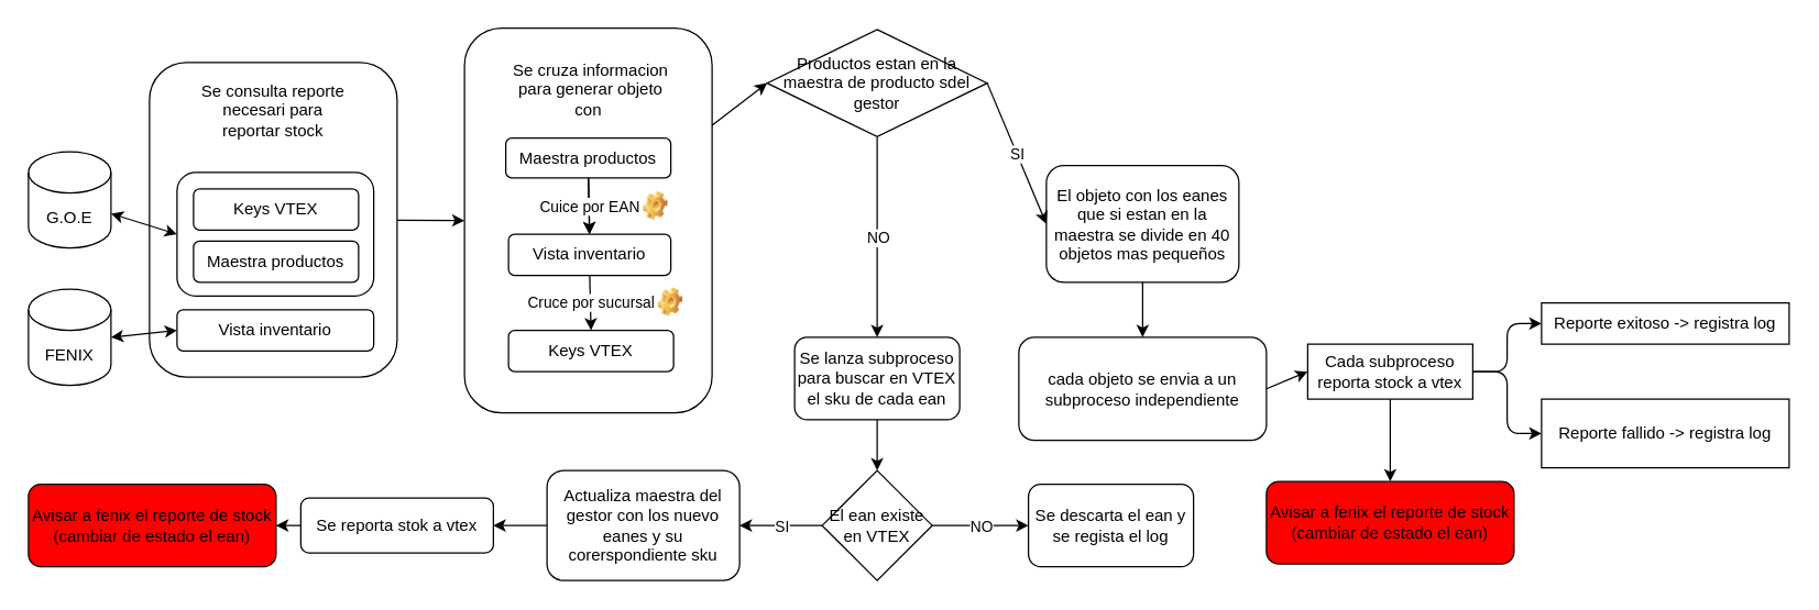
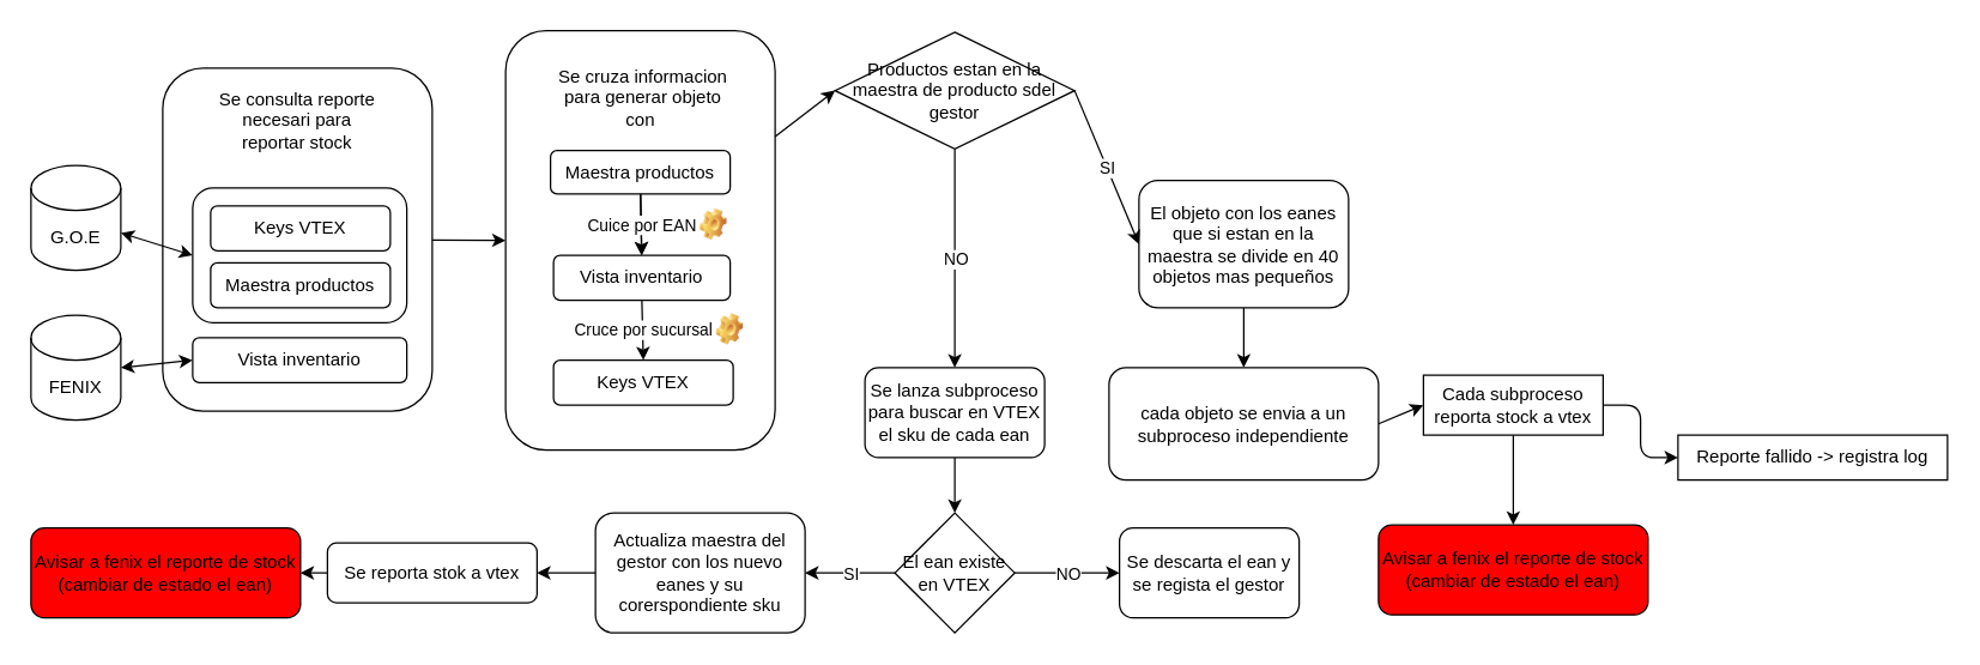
- <mxCell id="49" value="Reporte exitoso -&amp;gt; registra log" style="whiteSpace=wrap;html=1;" vertex="1" parent="1"><mxGeometry x="1120" y="220" width="180" height="30" as="geometry" /></mxCell>
- <mxCell id="50" value="" style="edgeStyle=elbowEdgeStyle;elbow=vertical;html=1;rounded=1;curved=0;sourcePerimeterSpacing=0;targetPerimeterSpacing=0;startSize=6;endSize=6;" edge="1" source="48" target="49" parent="1"><mxGeometry relative="1" as="geometry" /></mxCell>
- <mxCell id="51" value="Reporte fallido -&amp;gt; registra log" style="whiteSpace=wrap;html=1;" vertex="1" parent="1"><mxGeometry x="1120" y="290" width="180" height="50" as="geometry" /></mxCell>
+ <mxCell id="51" value="Reporte fallido -&amp;gt; registra log" style="whiteSpace=wrap;html=1;" vertex="1" parent="1"><mxGeometry x="1120" y="290" width="180" height="30" as="geometry" /></mxCell>
- <mxCell id="39" value="Se descarta el ean y se regista el log" style="rounded=1;whiteSpace=wrap;html=1;" vertex="1" parent="1"><mxGeometry x="747" y="352" width="120" height="60" as="geometry" /></mxCell>
+ <mxCell id="39" value="Se descarta el ean y se regista el gestor" style="rounded=1;whiteSpace=wrap;html=1;" vertex="1" parent="1"><mxGeometry x="747" y="352" width="120" height="60" as="geometry" /></mxCell>
